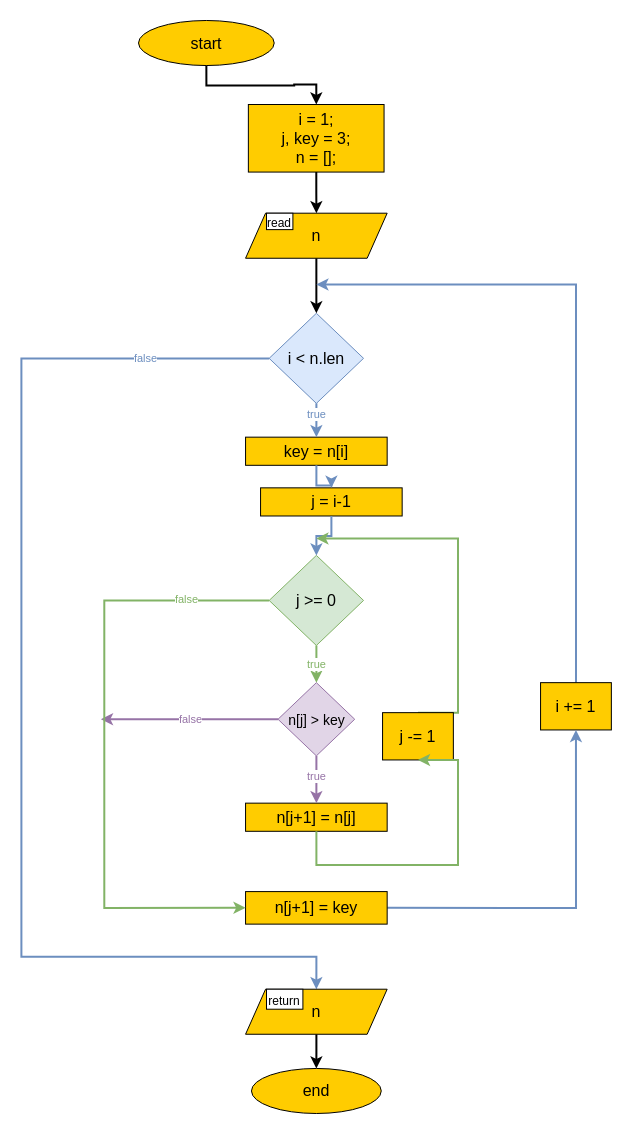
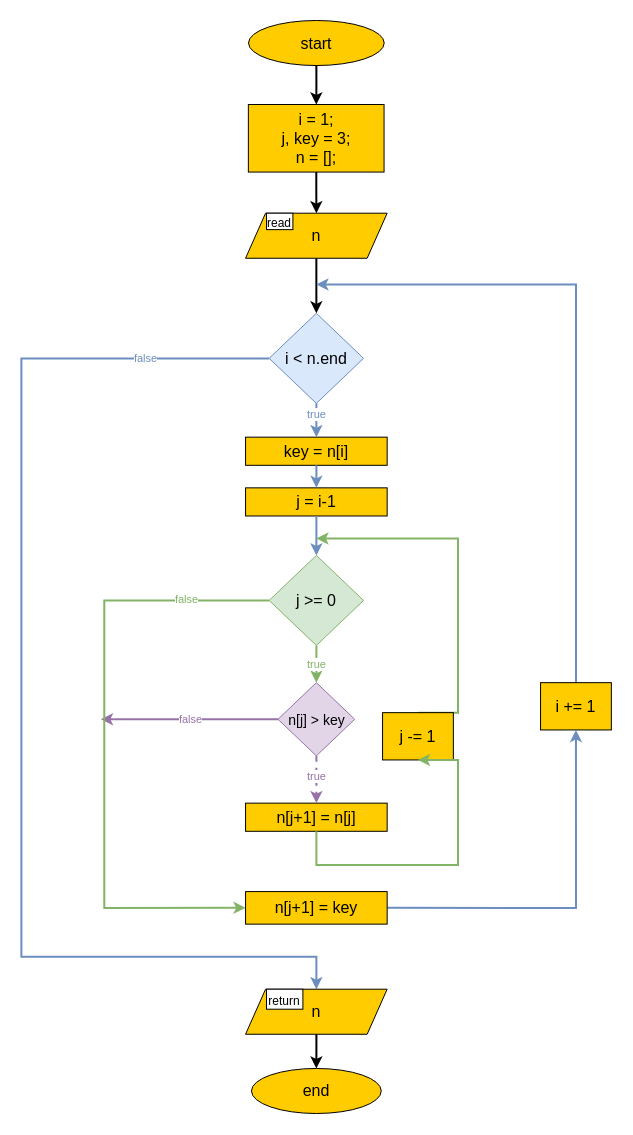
- <mxCell id="2" value="start" style="ellipse;whiteSpace=wrap;html=1;fontStyle=0;fontSize=16;rounded=0;container=0;fillColor=#FFCC00;" parent="1" vertex="1"><mxGeometry x="138.01" y="20" width="135.7" height="45.045" as="geometry" /></mxCell>
+ <mxCell id="2" value="start" style="ellipse;whiteSpace=wrap;html=1;fontStyle=0;fontSize=16;rounded=0;container=0;fillColor=#FFCC00;" parent="1" vertex="1"><mxGeometry x="248.01" y="20" width="135.7" height="45.045" as="geometry" /></mxCell>
- <mxCell id="7" value="i &amp;lt; n.len" style="rhombus;whiteSpace=wrap;html=1;fontSize=16;fontStyle=0;rounded=0;container=0;fillColor=#dae8fc;strokeColor=#6C8EBF;" parent="1" vertex="1"><mxGeometry x="268.66" y="312.789" width="94.4" height="90.089" as="geometry" /></mxCell>
+ <mxCell id="7" value="i &amp;lt; n.end" style="rhombus;whiteSpace=wrap;html=1;fontSize=16;fontStyle=0;rounded=0;container=0;fillColor=#dae8fc;strokeColor=#6C8EBF;" parent="1" vertex="1"><mxGeometry x="268.66" y="312.789" width="94.4" height="90.089" as="geometry" /></mxCell>
- <mxCell id="14" value="j = i-1" style="whiteSpace=wrap;html=1;rounded=0;fontSize=16;container=0;fillColor=#FFCC00;" parent="1" vertex="1"><mxGeometry x="260.06" y="487.337" width="141.6" height="28.153" as="geometry" /></mxCell>
+ <mxCell id="14" value="j = i-1" style="whiteSpace=wrap;html=1;rounded=0;fontSize=16;container=0;fillColor=#FFCC00;" parent="1" vertex="1"><mxGeometry x="245.06" y="487.337" width="141.6" height="28.153" as="geometry" /></mxCell>
- <mxCell id="24" style="edgeStyle=orthogonalEdgeStyle;rounded=0;orthogonalLoop=1;jettySize=auto;html=1;entryX=0.5;entryY=0;entryDx=0;entryDy=0;fontSize=15;strokeWidth=2;strokeColor=#9673a6;fillColor=#e1d5e7;" parent="1" source="20" target="23" edge="1"><mxGeometry relative="1" as="geometry" /></mxCell>
+ <mxCell id="24" style="edgeStyle=orthogonalEdgeStyle;rounded=0;orthogonalLoop=1;jettySize=auto;html=1;entryX=0.5;entryY=0;entryDx=0;entryDy=0;fontSize=15;strokeWidth=2;strokeColor=#9673a6;fillColor=#e1d5e7;dashed=1;" parent="1" source="20" target="23" edge="1"><mxGeometry relative="1" as="geometry" /></mxCell>
